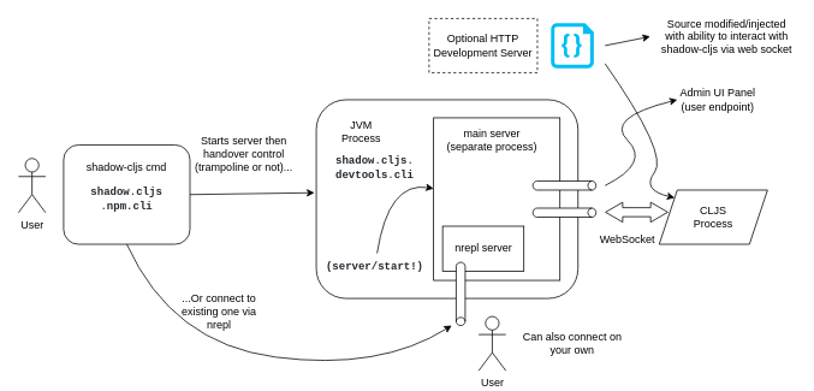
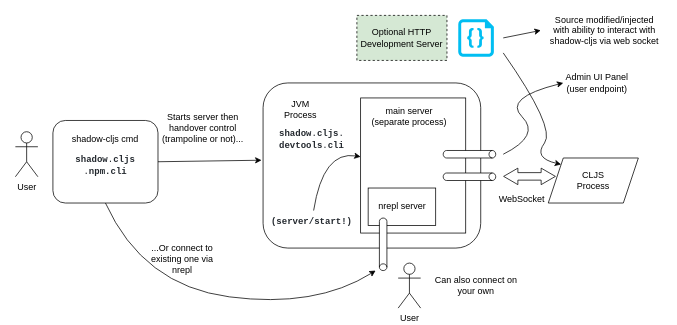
- <mxCell id="14" value="Optional HTTP Development Server" style="rounded=0;whiteSpace=wrap;html=1;dashed=1;" vertex="1" parent="1"><mxGeometry x="475" y="20" width="120" height="60" as="geometry" /></mxCell>
+ <mxCell id="14" value="Optional HTTP Development Server" style="rounded=0;whiteSpace=wrap;html=1;dashed=1;fillColor=#d5e8d4;" vertex="1" parent="1"><mxGeometry x="475" y="20" width="120" height="60" as="geometry" /></mxCell>
